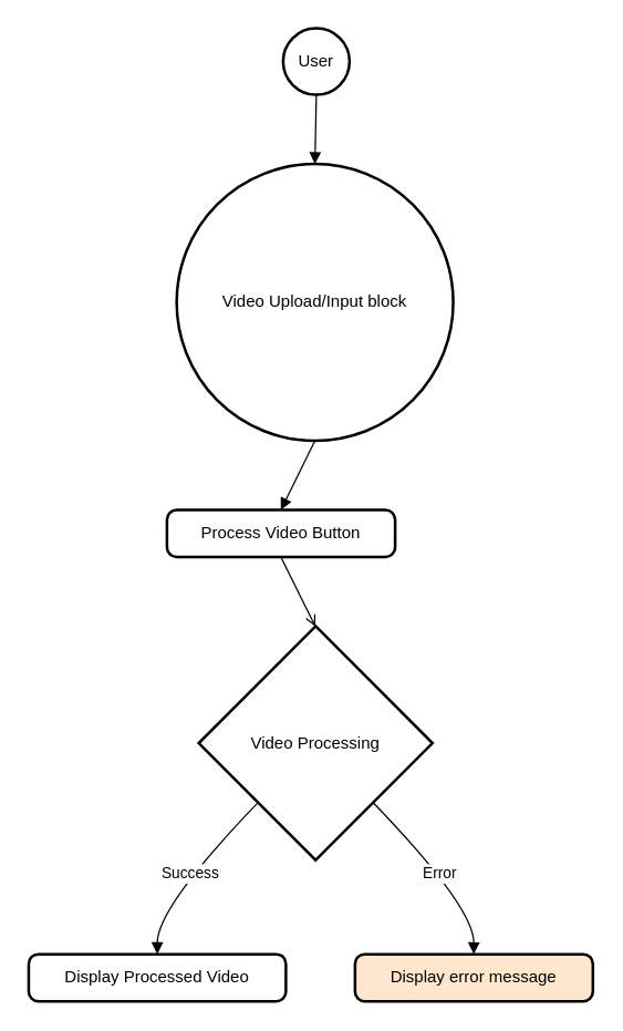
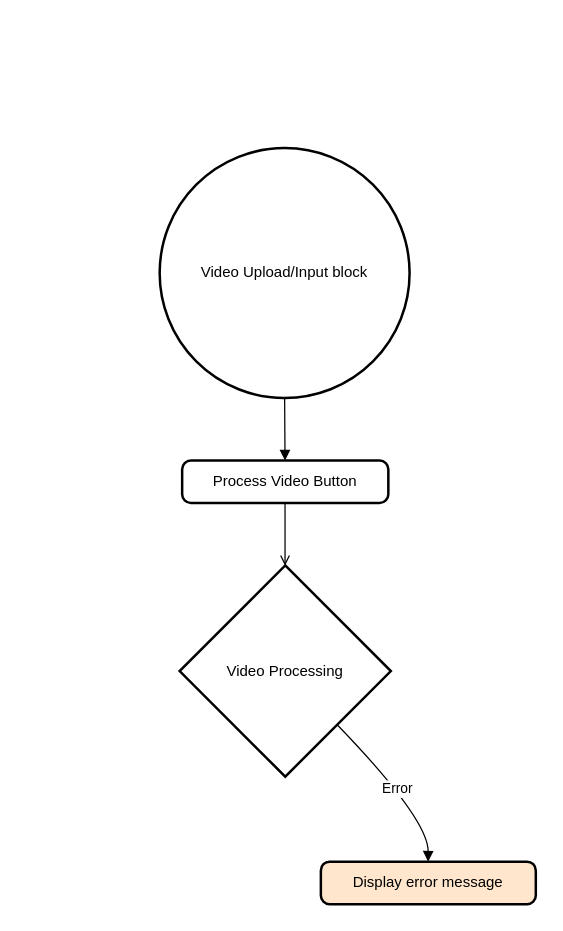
- <mxCell id="2" value="User" style="ellipse;aspect=fixed;strokeWidth=2;whiteSpace=wrap;" vertex="1" parent="1"><mxGeometry x="204" width="48" height="48" as="geometry" y="20" /></mxCell>
- <mxCell id="8" value="" style="curved=1;startArrow=none;endArrow=block;exitX=0.488;exitY=0.991;entryX=0.502;entryY=-0.002;" edge="1" parent="1" source="2" target="3"><mxGeometry relative="1" as="geometry"><Array as="points" /></mxGeometry></mxCell>
- <mxCell id="4" value="Process Video Button" style="rounded=1;absoluteArcSize=1;arcSize=14;whiteSpace=wrap;strokeWidth=2;" vertex="1" parent="1"><mxGeometry x="120" y="368" width="165" height="34" as="geometry" /></mxCell>
+ <mxCell id="4" value="Process Video Button" style="rounded=1;absoluteArcSize=1;arcSize=14;whiteSpace=wrap;strokeWidth=2;" vertex="1" parent="1"><mxGeometry x="145" y="368" width="165" height="34" as="geometry" /></mxCell>
- <mxCell id="11" value="Success" style="curved=1;startArrow=none;endArrow=block;exitX=0.019;exitY=0.996;entryX=0.5;entryY=0.012;" edge="1" parent="1" source="5" target="6"><mxGeometry relative="1" as="geometry"><Array as="points"><mxPoint x="113" y="655" /></Array></mxGeometry></mxCell>
- <mxCell id="6" value="Display Processed Video" style="rounded=1;absoluteArcSize=1;arcSize=14;whiteSpace=wrap;strokeWidth=2;" vertex="1" parent="1"><mxGeometry y="689" width="186" height="34" as="geometry" x="20" /></mxCell>
